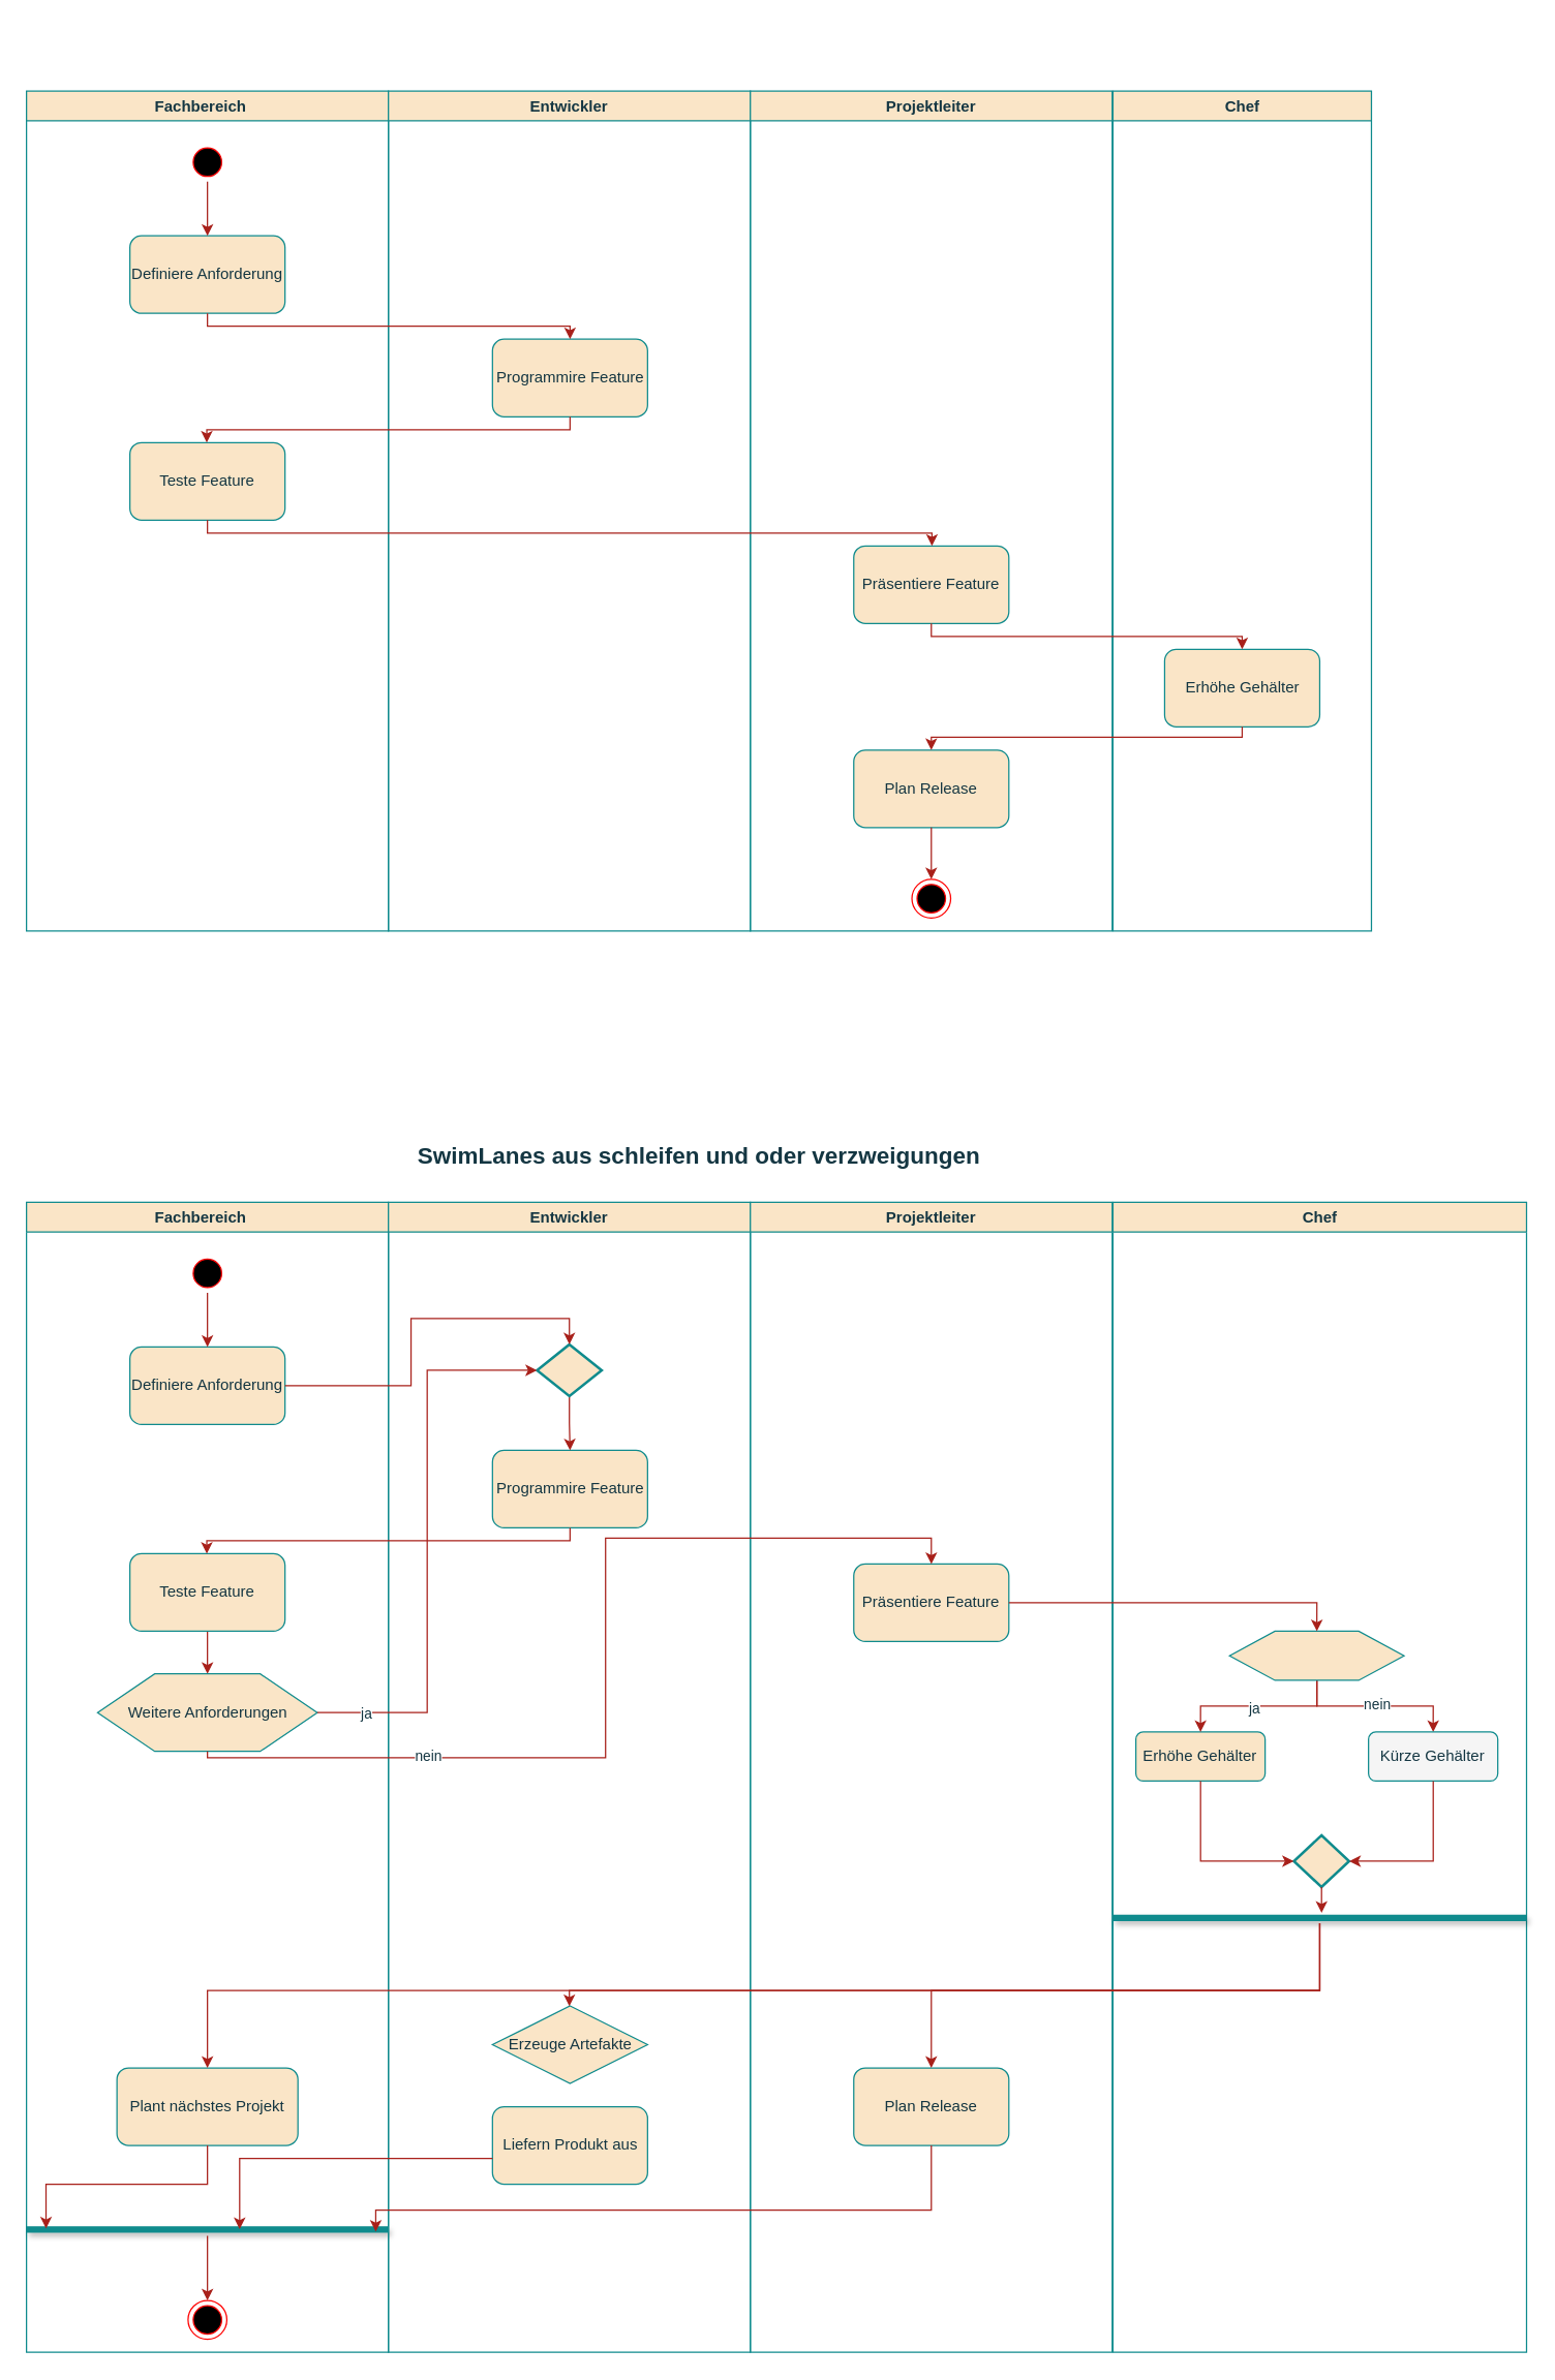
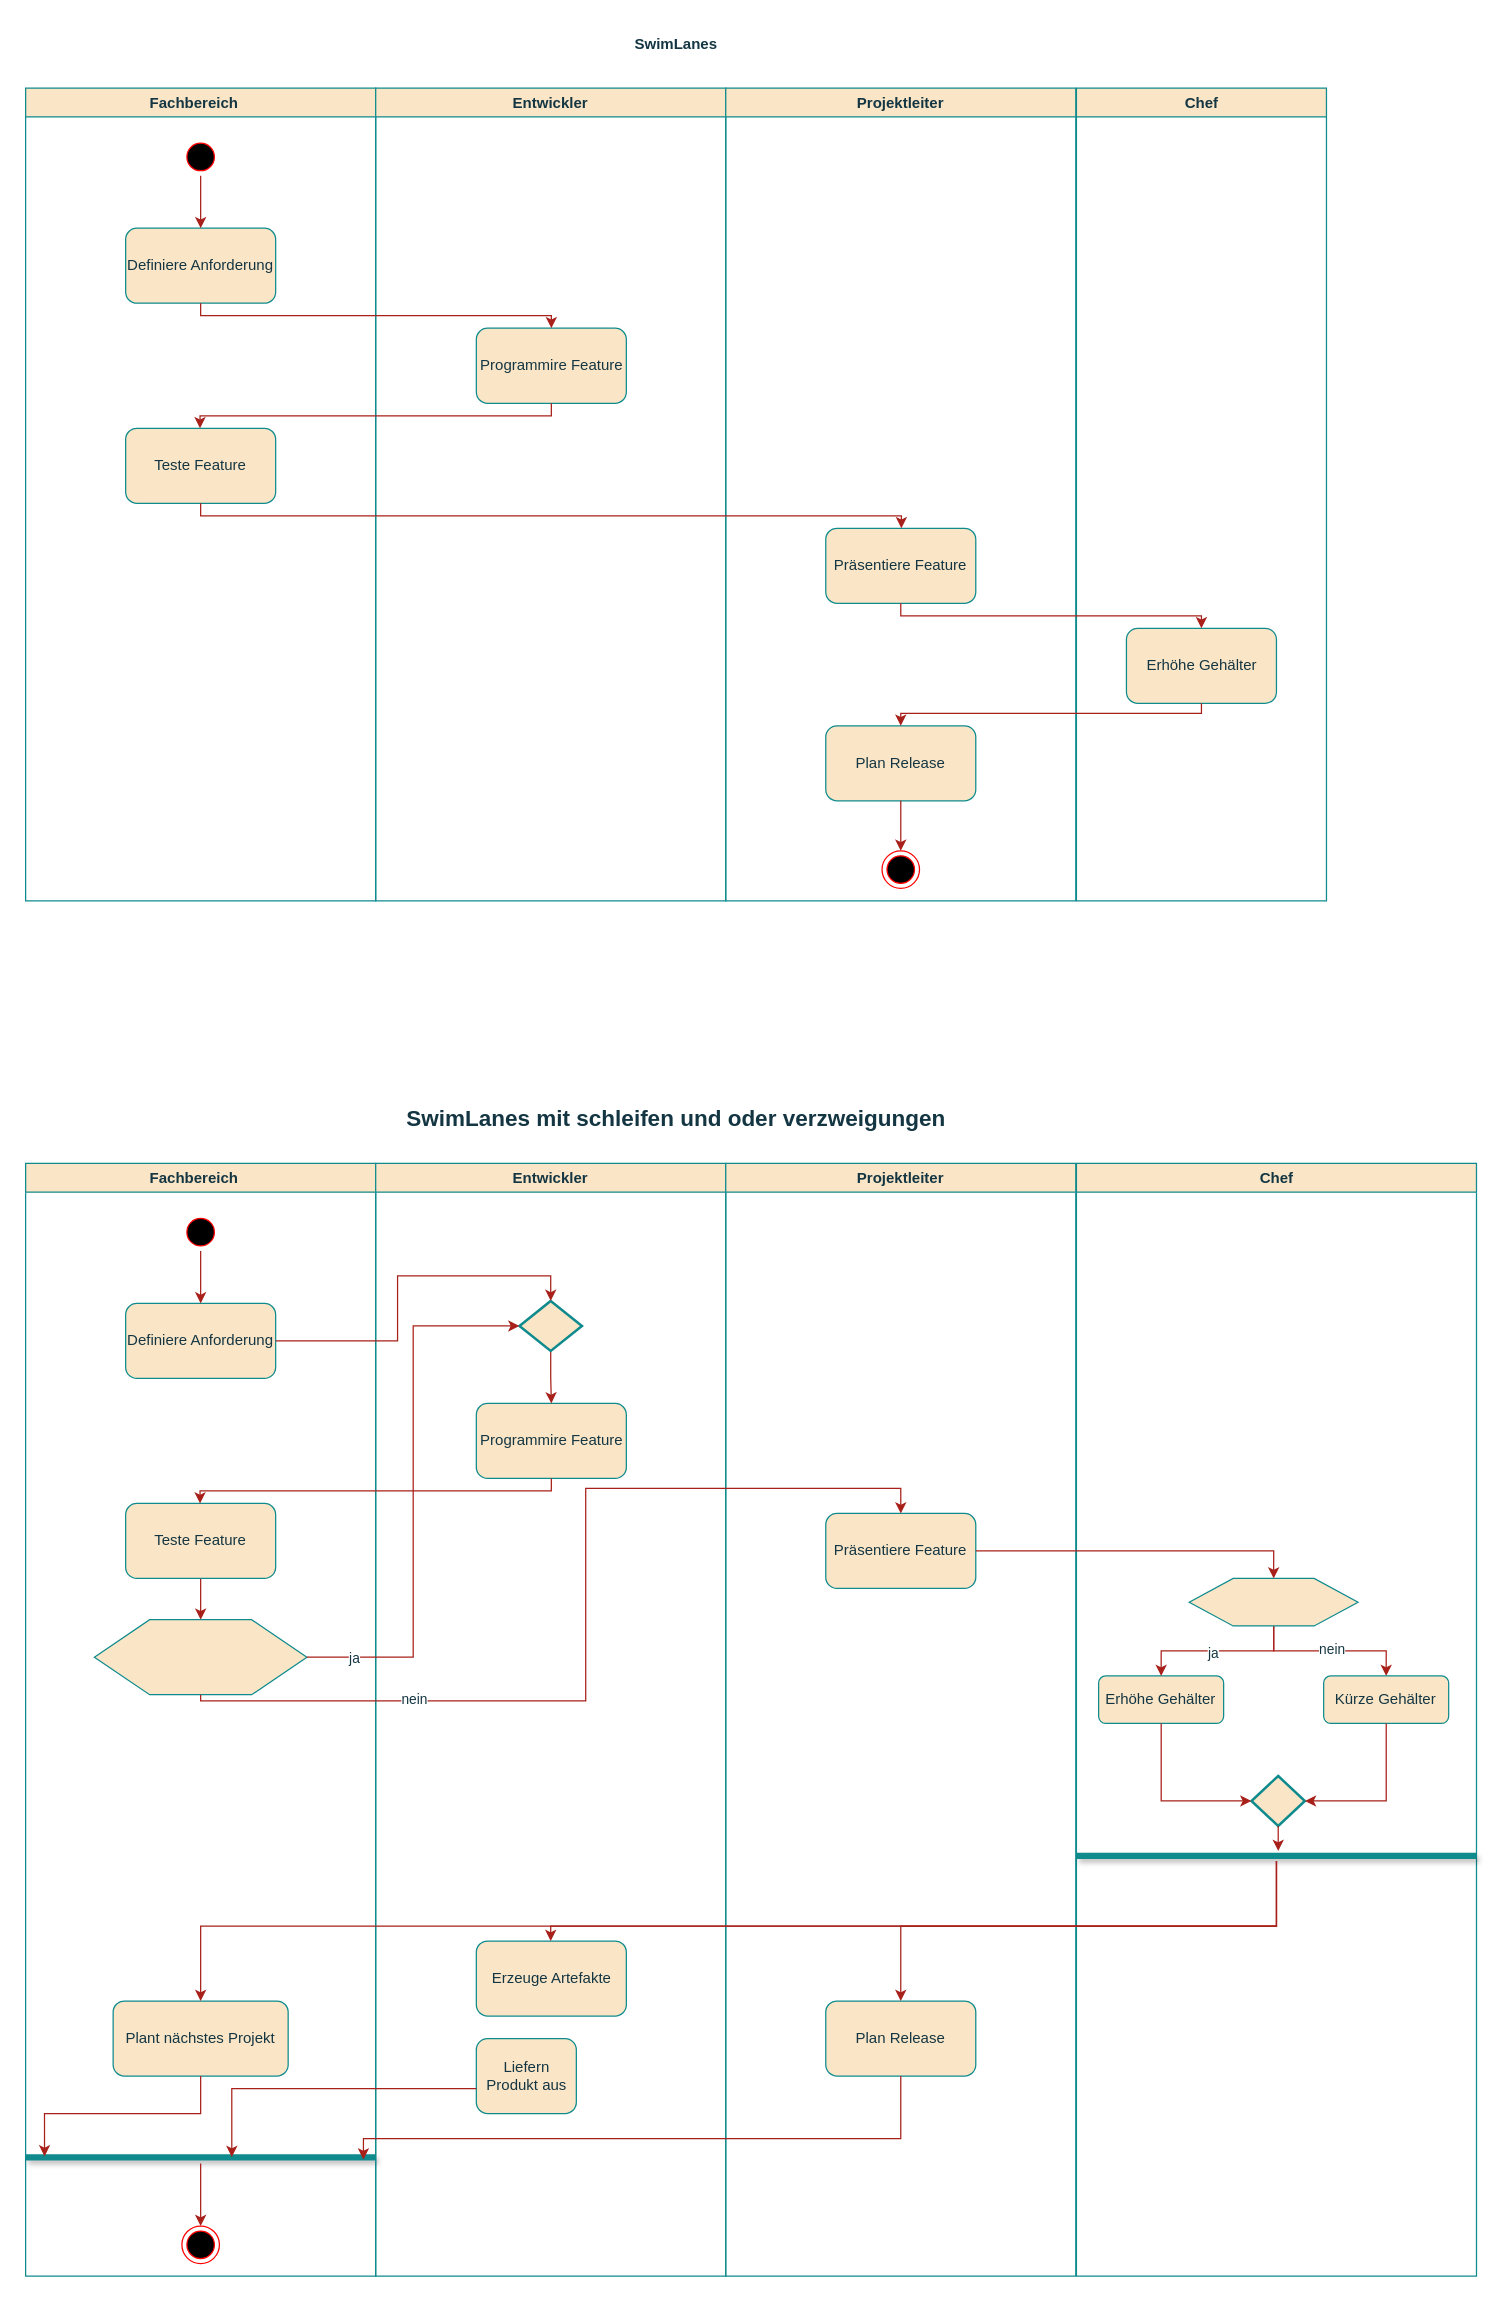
+ <mxCell id="21" value="&lt;b&gt;SwimLanes&lt;/b&gt;" style="text;html=1;align=center;verticalAlign=middle;resizable=0;points=[];autosize=1;strokeColor=none;fillColor=none;fontColor=#143642;" parent="1" vertex="1"><mxGeometry x="495" y="20" width="90" height="30" as="geometry" /></mxCell>
- <mxCell id="58" value="&lt;b&gt;&lt;font style=&quot;font-size: 18px;&quot;&gt;SwimLanes aus schleifen und oder verzweigungen&lt;/font&gt;&lt;/b&gt;" style="text;html=1;align=center;verticalAlign=middle;resizable=0;points=[];autosize=1;strokeColor=none;fillColor=none;fontColor=#143642;" parent="1" vertex="1"><mxGeometry x="315" y="875" width="450" height="40" as="geometry" /></mxCell>
+ <mxCell id="58" value="&lt;b&gt;&lt;font style=&quot;font-size: 18px;&quot;&gt;SwimLanes mit schleifen und oder verzweigungen&lt;/font&gt;&lt;/b&gt;" style="text;html=1;align=center;verticalAlign=middle;resizable=0;points=[];autosize=1;strokeColor=none;fillColor=none;fontColor=#143642;" parent="1" vertex="1"><mxGeometry x="315" y="875" width="450" height="40" as="geometry" /></mxCell>
- <mxCell id="29" value="Weitere Anforderungen" style="text;html=1;align=center;verticalAlign=middle;resizable=0;points=[];autosize=1;strokeColor=none;fillColor=none;fontColor=#143642;" parent="22" vertex="1"><mxGeometry x="65" y="380" width="150" height="30" as="geometry" /></mxCell>
- <mxCell id="51" value="Kürze Gehälter" style="rounded=1;whiteSpace=wrap;html=1;labelBackgroundColor=none;fillColor=#f5f5f5;strokeColor=#0F8B8D;fontColor=#143642;" parent="44" vertex="1"><mxGeometry x="197.75" y="410" width="100" height="38" as="geometry" /></mxCell>
+ <mxCell id="51" value="Kürze Gehälter" style="rounded=1;whiteSpace=wrap;html=1;labelBackgroundColor=none;fillColor=#FAE5C7;strokeColor=#0F8B8D;fontColor=#143642;" parent="44" vertex="1"><mxGeometry x="197.75" y="410" width="100" height="38" as="geometry" /></mxCell>
- <mxCell id="39" value="Erzeuge Artefakte" style="rhombus;whiteSpace=wrap;html=1;strokeColor=#0F8B8D;fontColor=#143642;fillColor=#FAE5C7;" parent="35" vertex="1"><mxGeometry x="80.5" y="622" width="120" height="60" as="geometry" /></mxCell>
+ <mxCell id="39" value="Erzeuge Artefakte" style="rounded=1;whiteSpace=wrap;html=1;strokeColor=#0F8B8D;fontColor=#143642;fillColor=#FAE5C7;" parent="35" vertex="1"><mxGeometry x="80.5" y="622" width="120" height="60" as="geometry" /></mxCell>
- <mxCell id="40" value="Liefern Produkt aus" style="rounded=1;whiteSpace=wrap;html=1;strokeColor=#0F8B8D;fontColor=#143642;fillColor=#FAE5C7;" parent="35" vertex="1"><mxGeometry x="80.5" y="700" width="120" height="60" as="geometry" /></mxCell>
+ <mxCell id="40" value="Liefern Produkt aus" style="rounded=1;whiteSpace=wrap;html=1;strokeColor=#0F8B8D;fontColor=#143642;fillColor=#FAE5C7;" parent="35" vertex="1"><mxGeometry x="80.5" y="700" width="80" height="60" as="geometry" /></mxCell>
